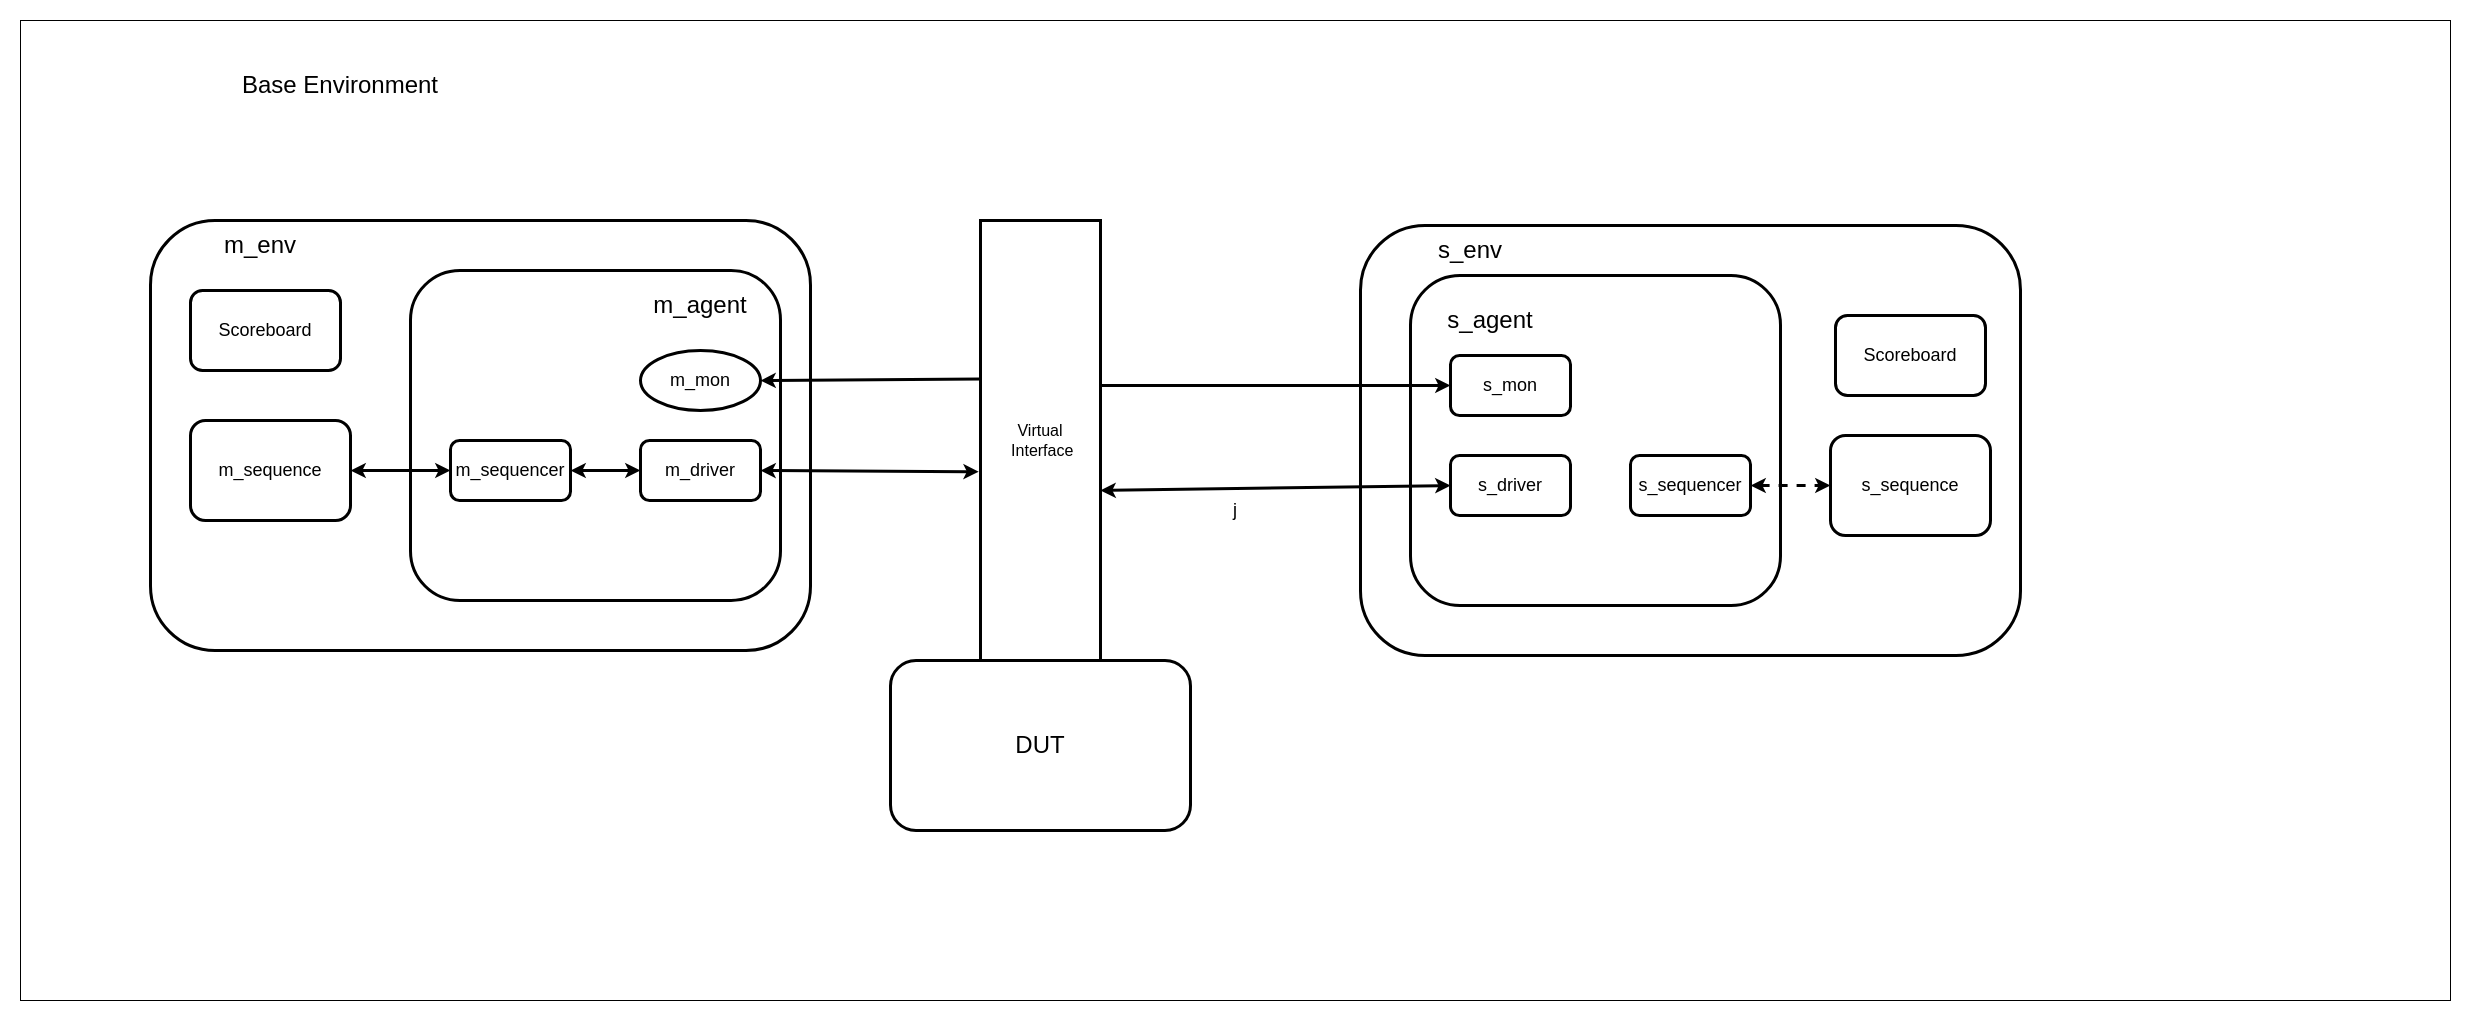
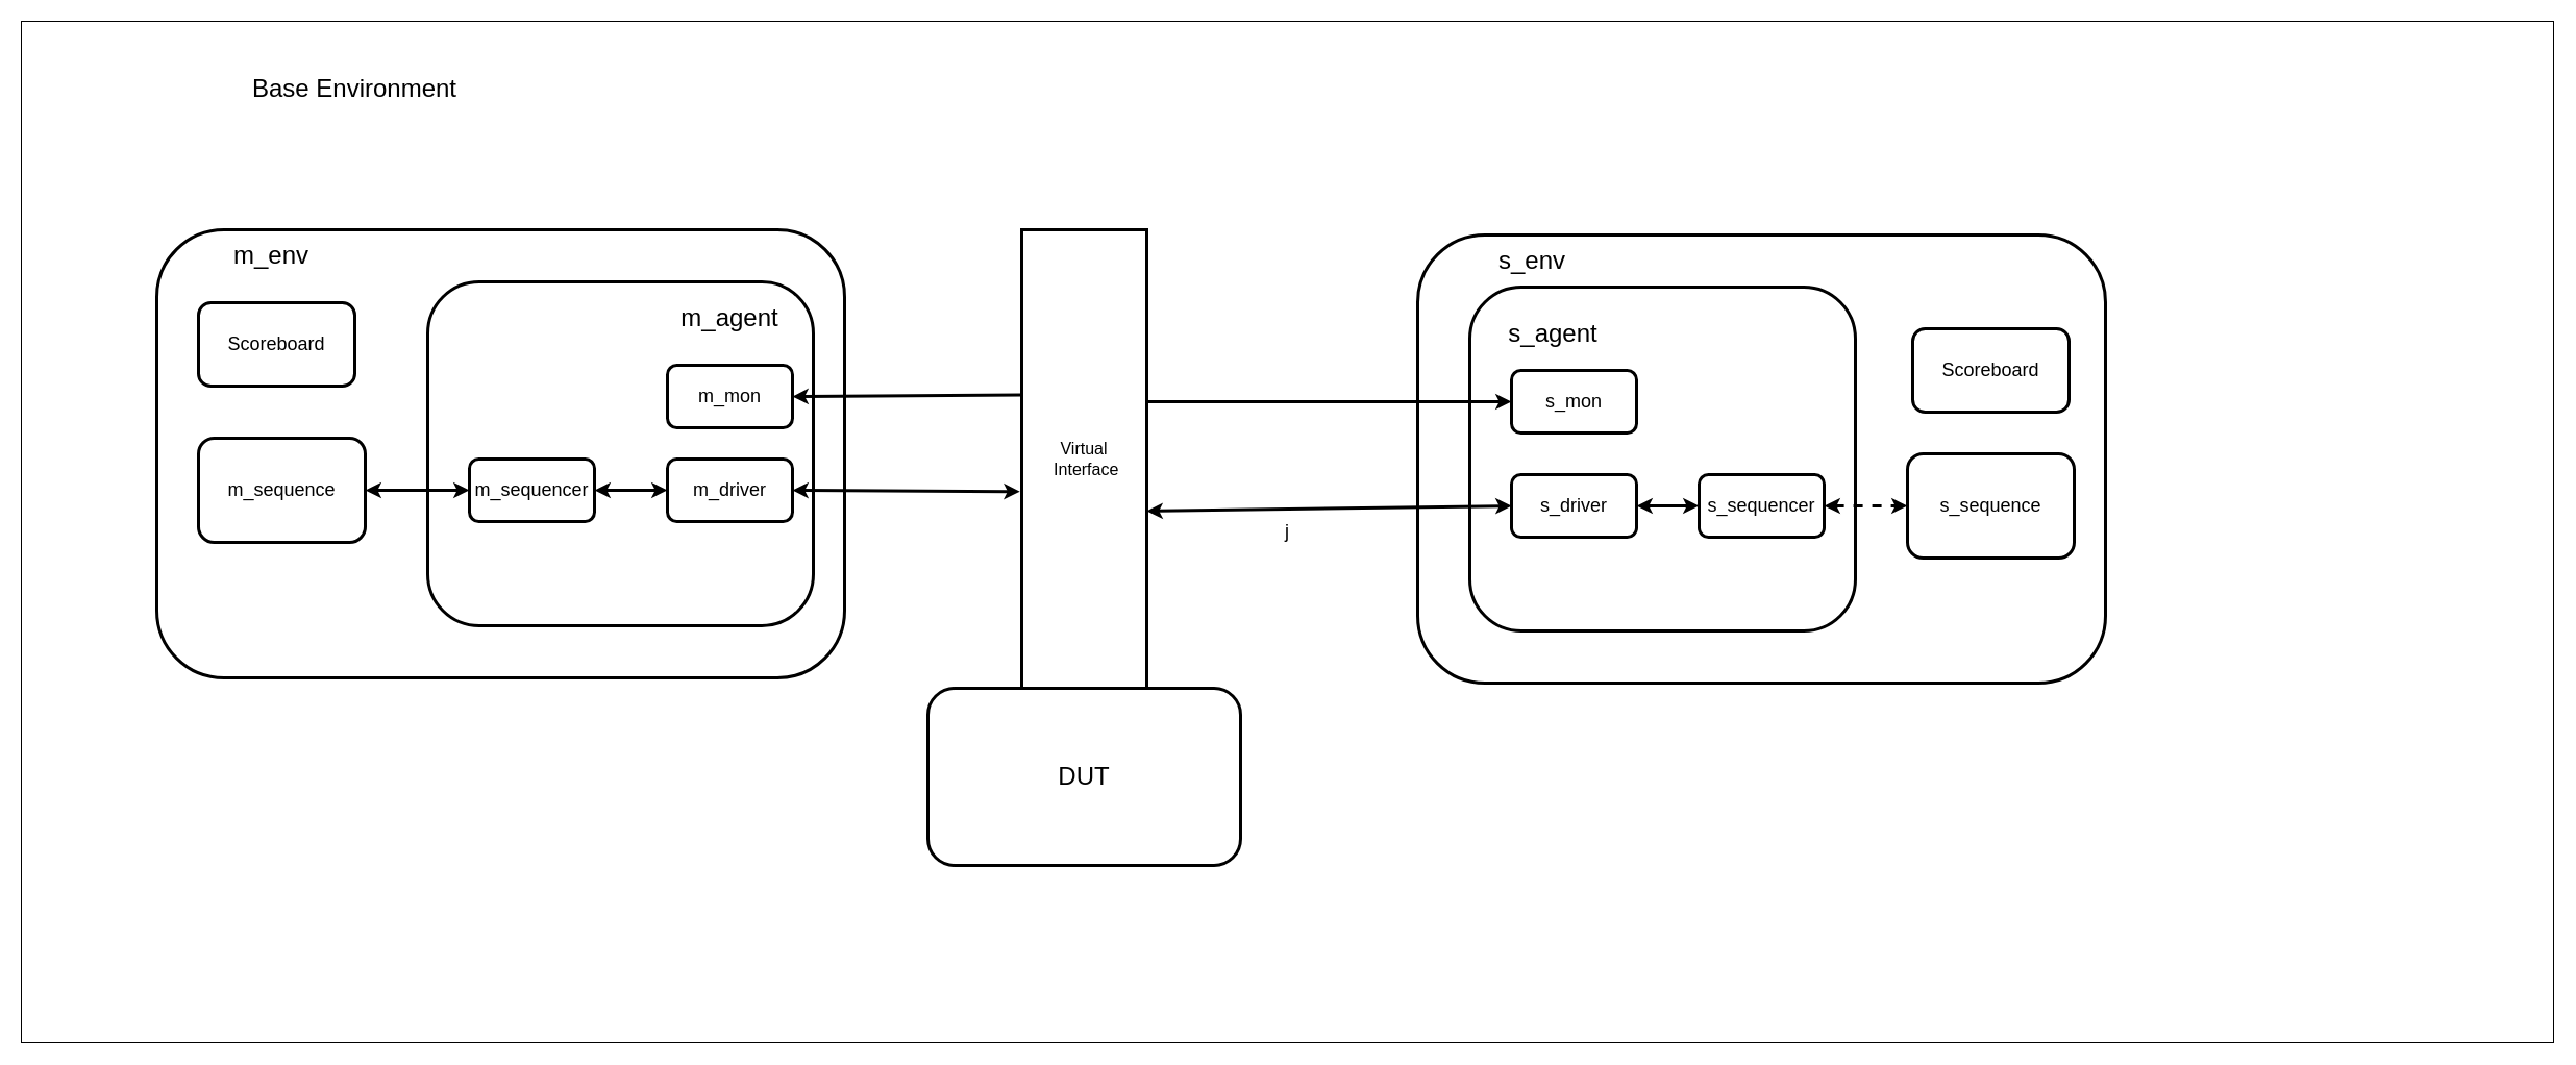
- <mxCell id="22" value="m_mon" style="ellipse;whiteSpace=wrap;html=1;fontSize=18;strokeWidth=3;" parent="19" vertex="1"><mxGeometry x="460" y="130" width="120" height="60" as="geometry" /></mxCell>
+ <mxCell id="22" value="m_mon" style="rounded=1;whiteSpace=wrap;html=1;fontSize=18;strokeWidth=3;" parent="19" vertex="1"><mxGeometry x="460" y="130" width="120" height="60" as="geometry" /></mxCell>
+ <mxCell id="14" value="" style="endArrow=classic;startArrow=classic;html=1;entryX=0;entryY=0.5;entryDx=0;entryDy=0;exitX=1;exitY=0.5;exitDx=0;exitDy=0;strokeWidth=3;" parent="4" source="8" target="9" edge="1"><mxGeometry width="50" height="50" relative="1" as="geometry"><mxPoint x="240" y="220" as="sourcePoint" /><mxPoint x="290" y="170" as="targetPoint" /></mxGeometry></mxCell>
